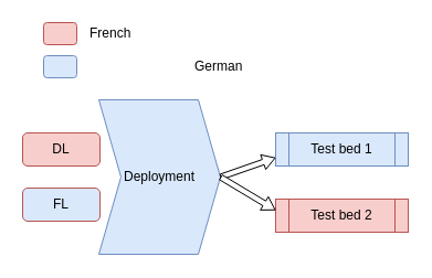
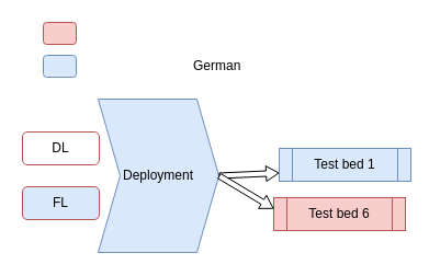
- <mxCell id="10" value="&lt;div align=&quot;left&quot;&gt;French&lt;/div&gt;" style="text;html=1;strokeColor=none;fillColor=none;align=left;verticalAlign=middle;whiteSpace=wrap;rounded=0;" vertex="1" parent="1"><mxGeometry x="79" y="20" width="40" height="20" as="geometry" /></mxCell>
- <mxCell id="2" value="DL" style="rounded=1;whiteSpace=wrap;html=1;fillColor=#f8cecc;strokeColor=#b85450;" vertex="1" parent="1"><mxGeometry x="20" y="120" width="70" height="30" as="geometry" /></mxCell>
+ <mxCell id="2" value="DL" style="rounded=1;whiteSpace=wrap;html=1;fillColor=#ffffff;strokeColor=#b85450;" vertex="1" parent="1"><mxGeometry x="20" y="120" width="70" height="30" as="geometry" /></mxCell>
- <mxCell id="5" value="Test bed 1" style="shape=process;whiteSpace=wrap;html=1;backgroundOutline=1;fillColor=#dae8fc;strokeColor=#6c8ebf;" vertex="1" parent="1"><mxGeometry x="249" y="120" width="120" height="30" as="geometry" /></mxCell>
+ <mxCell id="5" value="Test bed 1" style="shape=process;whiteSpace=wrap;html=1;backgroundOutline=1;fillColor=#dae8fc;strokeColor=#6c8ebf;" vertex="1" parent="1"><mxGeometry x="254" y="135" width="120" height="30" as="geometry" /></mxCell>
- <mxCell id="6" value="Test bed 2" style="shape=process;whiteSpace=wrap;html=1;backgroundOutline=1;fillColor=#f8cecc;strokeColor=#b85450;" vertex="1" parent="1"><mxGeometry x="249" y="180" width="120" height="30" as="geometry" /></mxCell>
+ <mxCell id="6" value="Test bed 6" style="shape=process;whiteSpace=wrap;html=1;backgroundOutline=1;fillColor=#f8cecc;strokeColor=#b85450;" vertex="1" parent="1"><mxGeometry x="249" y="180" width="120" height="30" as="geometry" /></mxCell>
